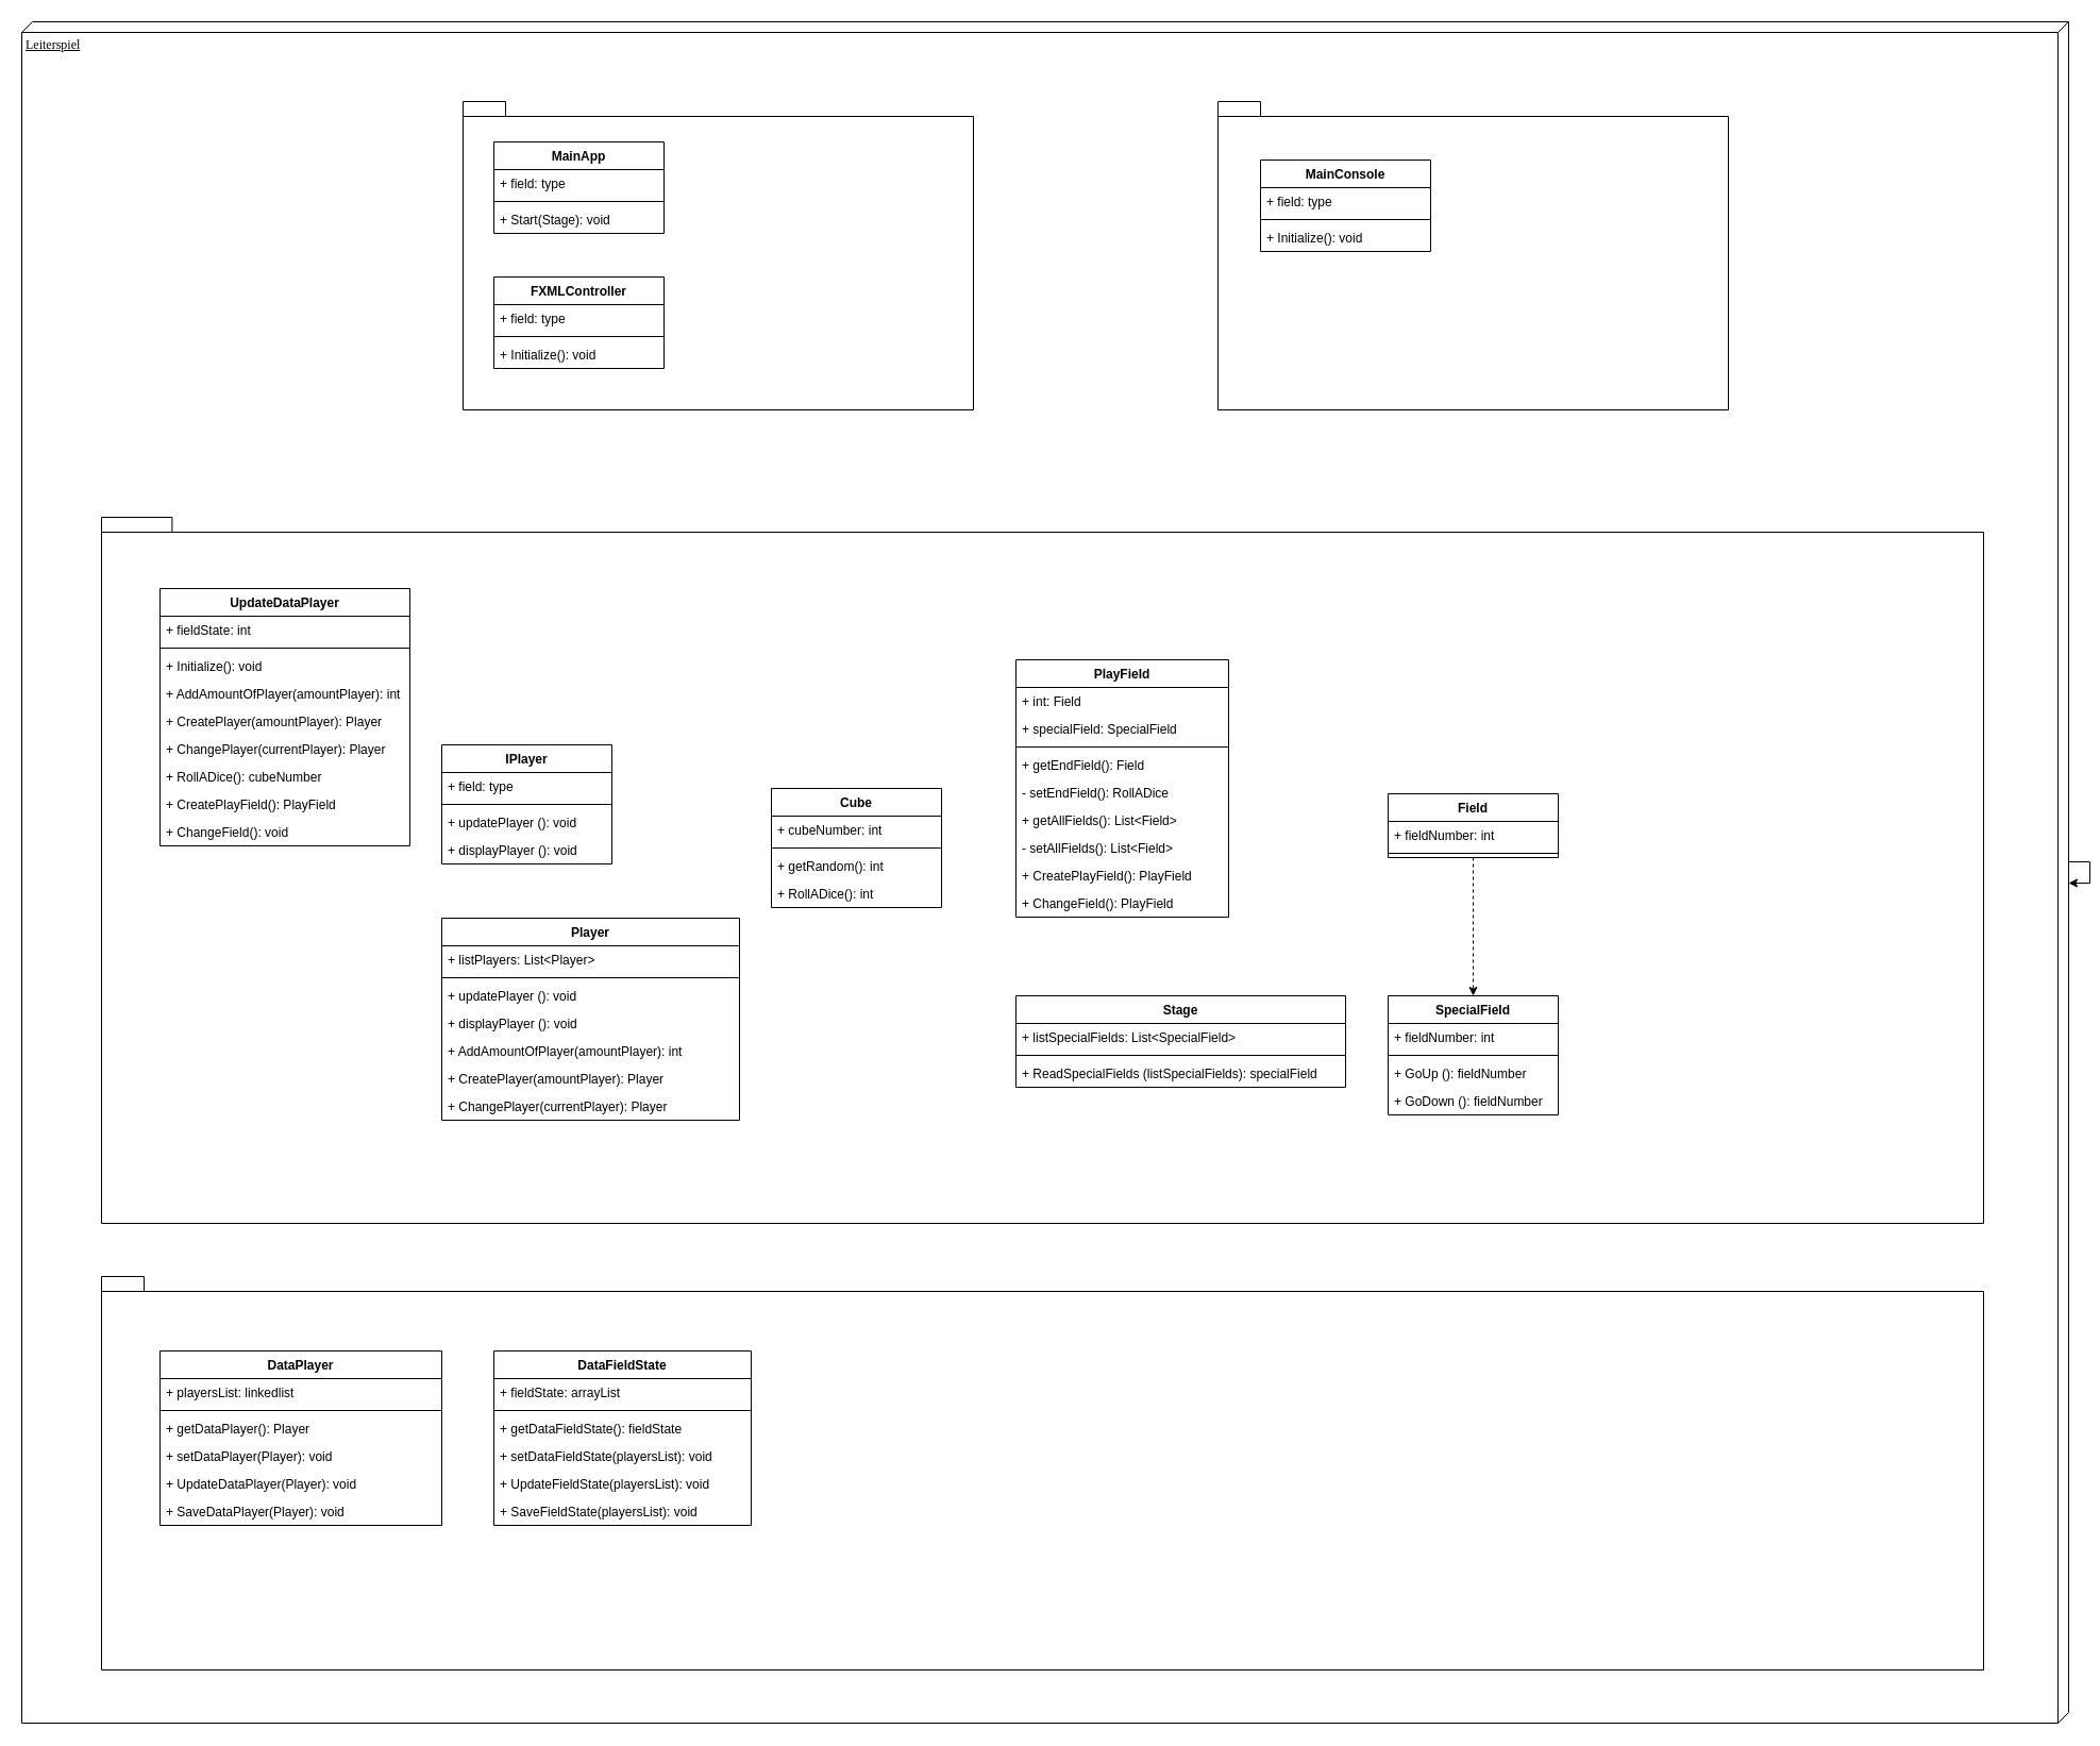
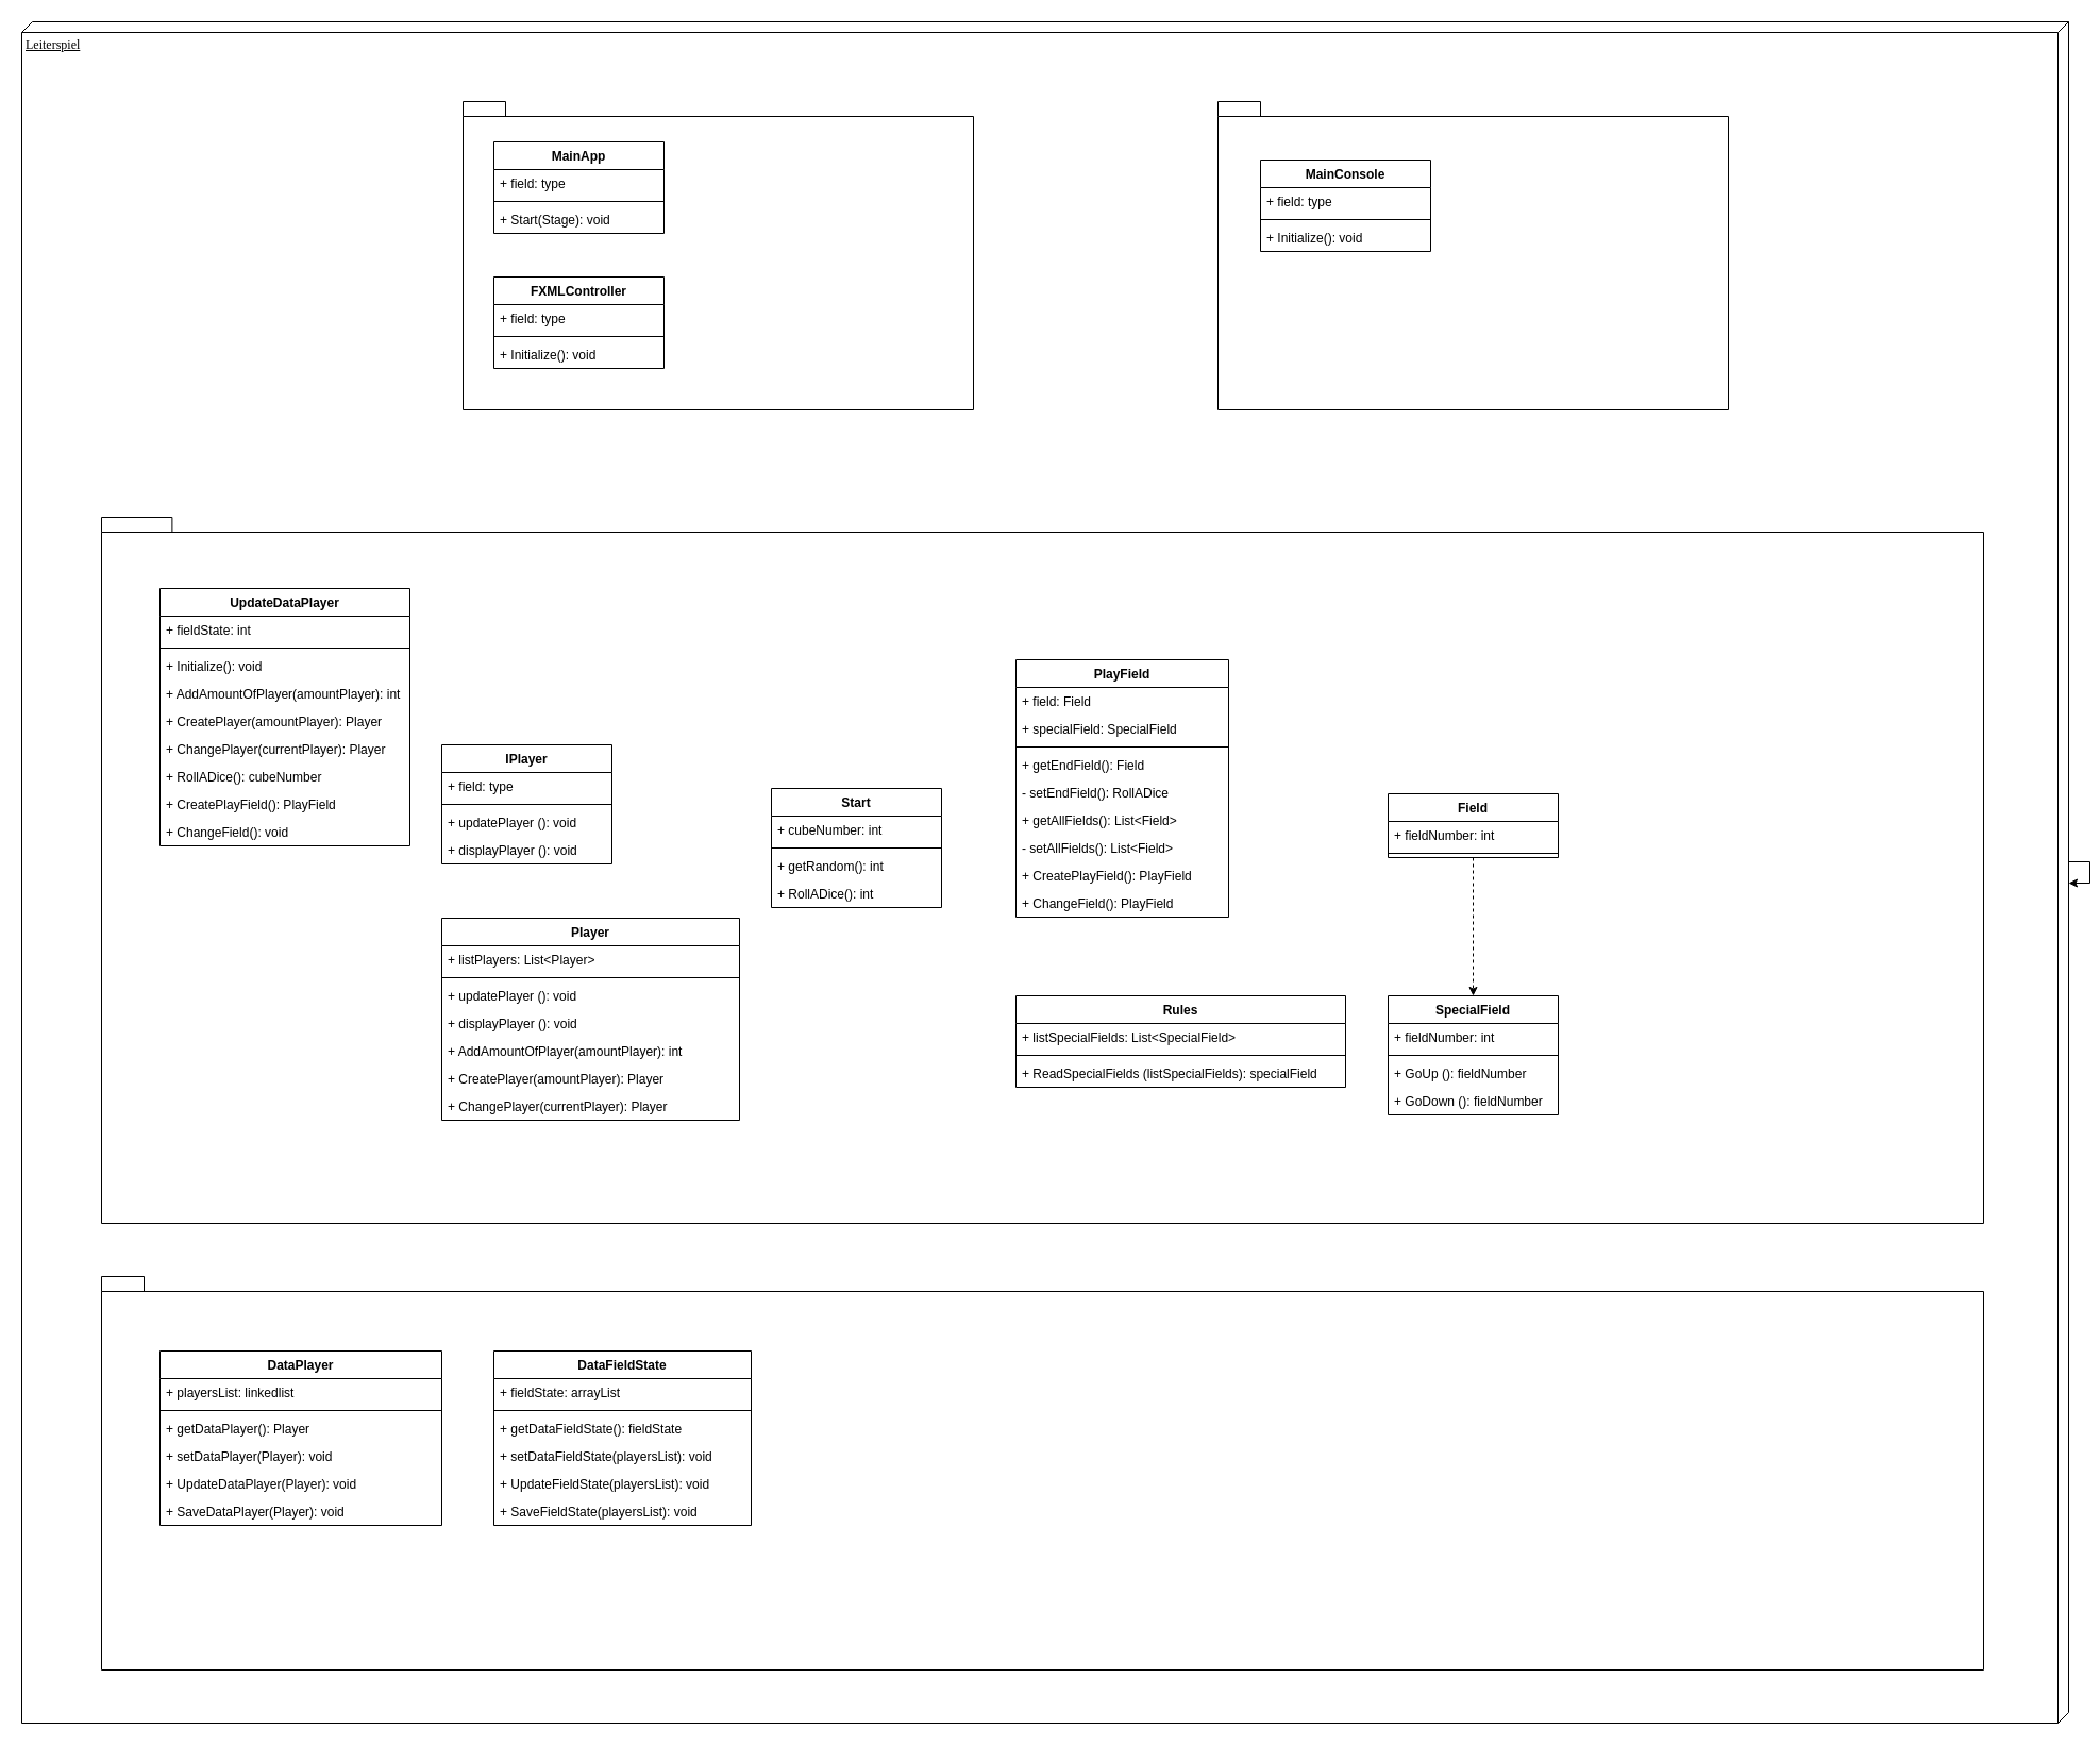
- <mxCell id="49" value="+ int: Field" style="text;strokeColor=none;fillColor=none;align=left;verticalAlign=top;spacingLeft=4;spacingRight=4;overflow=hidden;rotatable=0;points=[[0,0.5],[1,0.5]];portConstraint=eastwest;" parent="48" vertex="1"><mxGeometry y="26" width="200" height="26" as="geometry" /></mxCell>
+ <mxCell id="49" value="+ field: Field" style="text;strokeColor=none;fillColor=none;align=left;verticalAlign=top;spacingLeft=4;spacingRight=4;overflow=hidden;rotatable=0;points=[[0,0.5],[1,0.5]];portConstraint=eastwest;" parent="48" vertex="1"><mxGeometry y="26" width="200" height="26" as="geometry" /></mxCell>
- <mxCell id="16" value="Cube" style="swimlane;fontStyle=1;align=center;verticalAlign=top;childLayout=stackLayout;horizontal=1;startSize=26;horizontalStack=0;resizeParent=1;resizeParentMax=0;resizeLast=0;collapsible=1;marginBottom=0;" parent="1" vertex="1"><mxGeometry x="725" y="741" width="160" height="112" as="geometry" /></mxCell>
+ <mxCell id="16" value="Start" style="swimlane;fontStyle=1;align=center;verticalAlign=top;childLayout=stackLayout;horizontal=1;startSize=26;horizontalStack=0;resizeParent=1;resizeParentMax=0;resizeLast=0;collapsible=1;marginBottom=0;" parent="1" vertex="1"><mxGeometry x="725" y="741" width="160" height="112" as="geometry" /></mxCell>
- <mxCell id="21" value="Stage" style="swimlane;fontStyle=1;align=center;verticalAlign=top;childLayout=stackLayout;horizontal=1;startSize=26;horizontalStack=0;resizeParent=1;resizeParentMax=0;resizeLast=0;collapsible=1;marginBottom=0;" parent="1" vertex="1"><mxGeometry x="955" y="936" width="310" height="86" as="geometry" /></mxCell>
+ <mxCell id="21" value="Rules" style="swimlane;fontStyle=1;align=center;verticalAlign=top;childLayout=stackLayout;horizontal=1;startSize=26;horizontalStack=0;resizeParent=1;resizeParentMax=0;resizeLast=0;collapsible=1;marginBottom=0;" parent="1" vertex="1"><mxGeometry x="955" y="936" width="310" height="86" as="geometry" /></mxCell>
